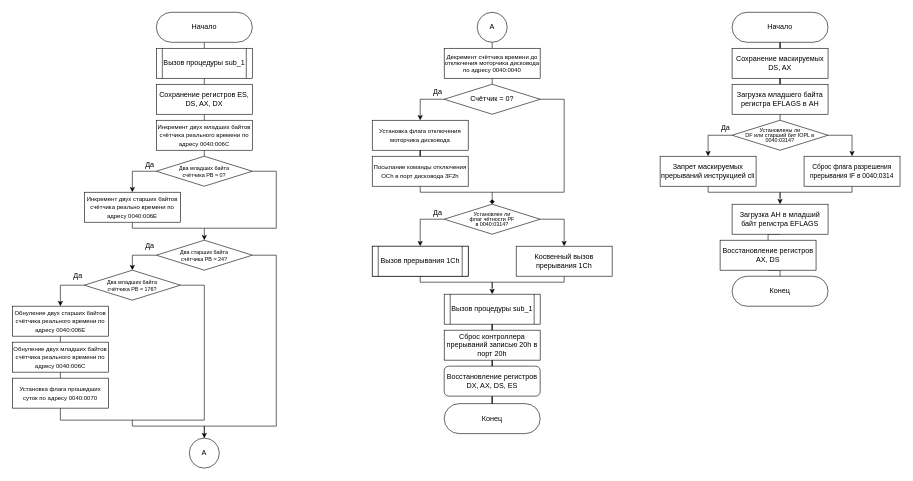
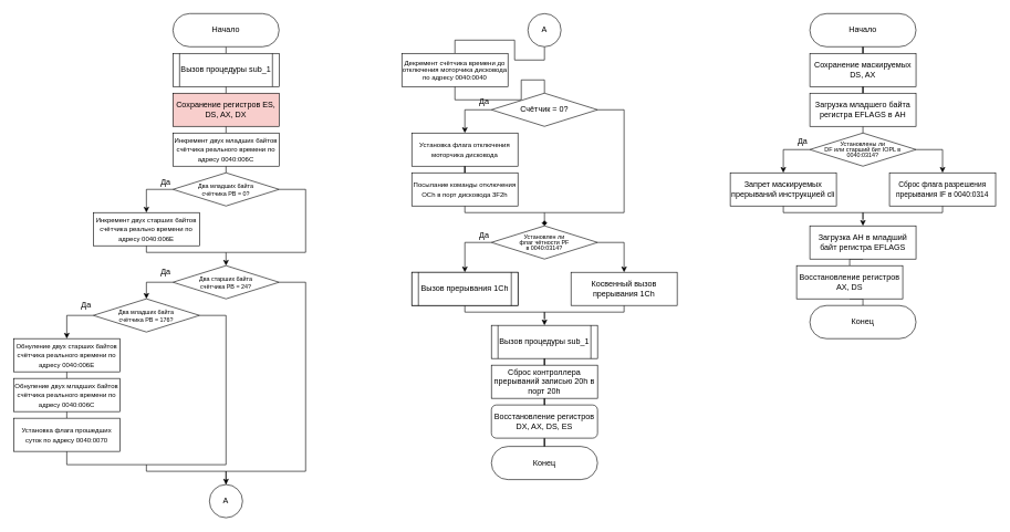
- <mxCell id="34" value="&lt;p style=&quot;line-height: 90%&quot;&gt;&lt;font style=&quot;font-size: 10px ; line-height: 110%&quot;&gt;Декремент счётчика времени до отключения моторчика дисковода по адресу 0040:0040&lt;br&gt;&lt;/font&gt;&lt;/p&gt;" parent="1" style="rounded=0;whiteSpace=wrap;html=1;" vertex="1"><mxGeometry as="geometry" height="50" width="160" y="80" x="740" /></mxCell>
+ <mxCell id="34" value="&lt;p style=&quot;line-height: 90%&quot;&gt;&lt;font style=&quot;font-size: 10px ; line-height: 110%&quot;&gt;Декремент счётчика времени до отключения моторчика дисковода по адресу 0040:0040&lt;br&gt;&lt;/font&gt;&lt;/p&gt;" parent="1" style="rounded=0;whiteSpace=wrap;html=1;" vertex="1"><mxGeometry x="605" y="80" as="geometry" height="50" width="160" /></mxCell>
- <mxCell id="5" value="Сохранение регистров ES, DS, AX, DX" parent="1" style="rounded=0;whiteSpace=wrap;html=1;" vertex="1"><mxGeometry as="geometry" height="50" width="160" y="140" x="260" /></mxCell>
+ <mxCell id="5" value="Сохранение регистров ES, DS, AX, DX" parent="1" style="rounded=0;whiteSpace=wrap;html=1;fillColor=#f8cecc;" vertex="1"><mxGeometry as="geometry" height="50" width="160" y="140" x="260" /></mxCell>
